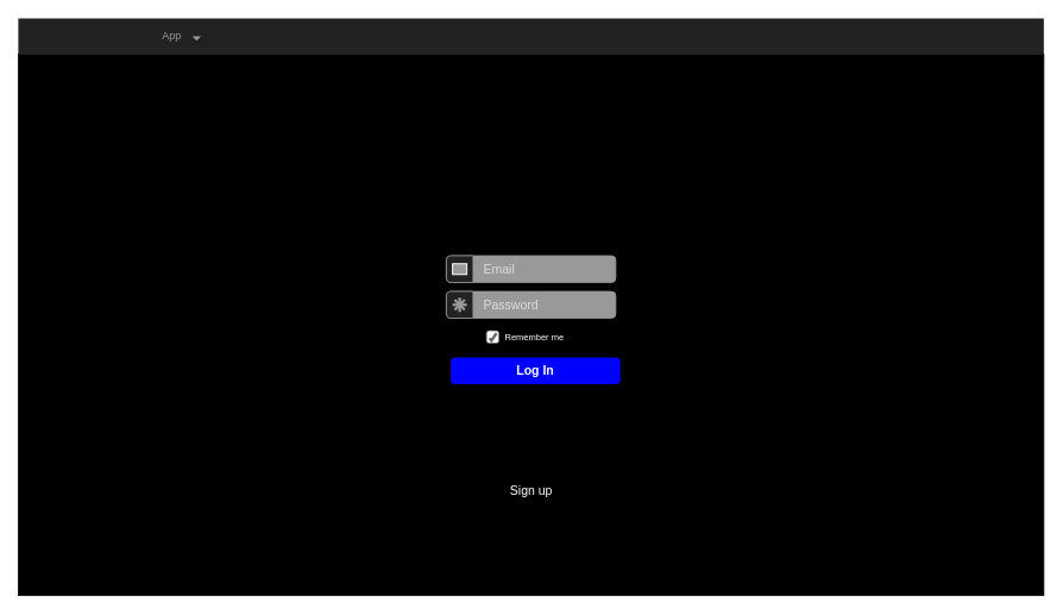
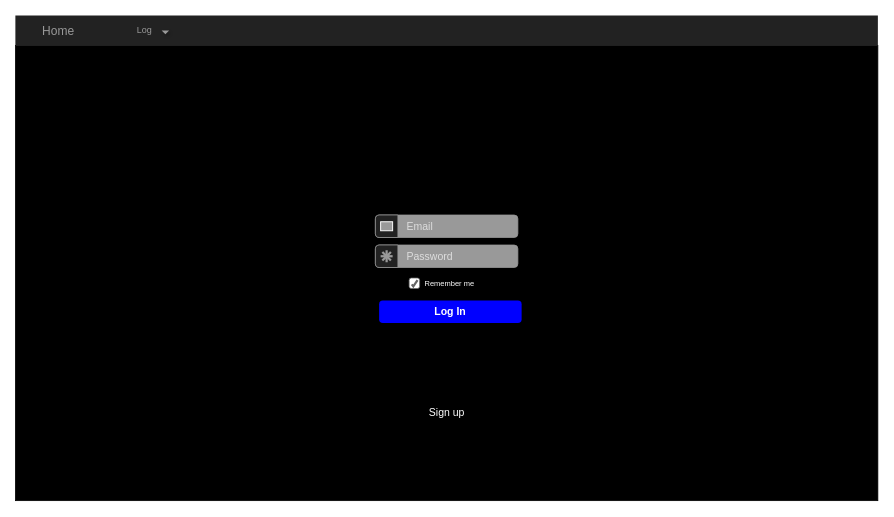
+ <mxCell id="4" value="&lt;font style=&quot;font-size: 16px&quot;&gt;Home&lt;/font&gt;" style="html=1;shadow=0;dashed=0;fillColor=none;strokeColor=none;shape=mxgraph.bootstrap.rect;fontColor=#999999;fontSize=14;whiteSpace=wrap;" parent="3" vertex="1"><mxGeometry width="115" height="40" as="geometry" /></mxCell>
- <mxCell id="5" value="App" style="html=1;shadow=0;dashed=0;fillColor=none;strokeColor=none;shape=mxgraph.bootstrap.rect;fontColor=#999999;whiteSpace=wrap;" parent="3" vertex="1"><mxGeometry x="115" width="115" height="40" as="geometry" /></mxCell>
+ <mxCell id="5" value="Log" style="html=1;shadow=0;dashed=0;fillColor=none;strokeColor=none;shape=mxgraph.bootstrap.rect;fontColor=#999999;whiteSpace=wrap;" parent="3" vertex="1"><mxGeometry x="115" width="115" height="40" as="geometry" /></mxCell>
